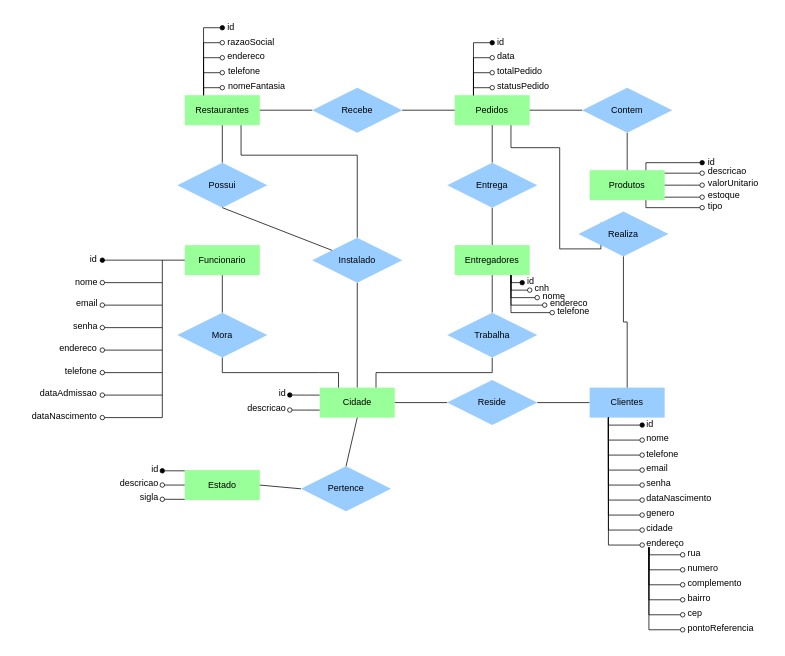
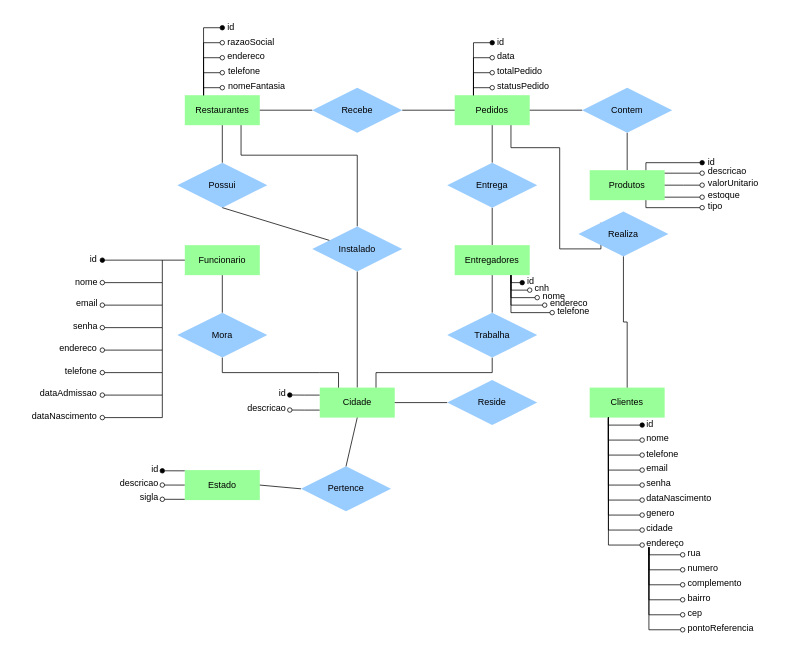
- <mxCell id="30" value="Instalado" style="shape=rhombus;perimeter=rhombusPerimeter;whiteSpace=wrap;html=1;align=center;strokeColor=none;fillColor=#99CCFF;" vertex="1" parent="1"><mxGeometry x="416" y="316" width="120" height="60" as="geometry" /></mxCell>
+ <mxCell id="30" value="Instalado" style="shape=rhombus;perimeter=rhombusPerimeter;whiteSpace=wrap;html=1;align=center;strokeColor=none;fillColor=#99CCFF;" vertex="1" parent="1"><mxGeometry x="416" y="301" width="120" height="60" as="geometry" /></mxCell>
- <mxCell id="11" style="edgeStyle=orthogonalEdgeStyle;rounded=0;orthogonalLoop=1;jettySize=auto;html=1;exitX=0;exitY=0.5;exitDx=0;exitDy=0;entryX=1;entryY=0.5;entryDx=0;entryDy=0;endArrow=none;endFill=0;" edge="1" parent="1" source="12" target="34"><mxGeometry relative="1" as="geometry" /></mxCell>
- <mxCell id="12" value="Clientes" style="whiteSpace=wrap;html=1;align=center;strokeColor=none;fillColor=#99ccff;" vertex="1" parent="1"><mxGeometry x="786" y="516" width="100" height="40" as="geometry" /></mxCell>
+ <mxCell id="12" value="Clientes" style="whiteSpace=wrap;html=1;align=center;strokeColor=none;fillColor=#99FF99;" vertex="1" parent="1"><mxGeometry x="786" y="516" width="100" height="40" as="geometry" /></mxCell>
